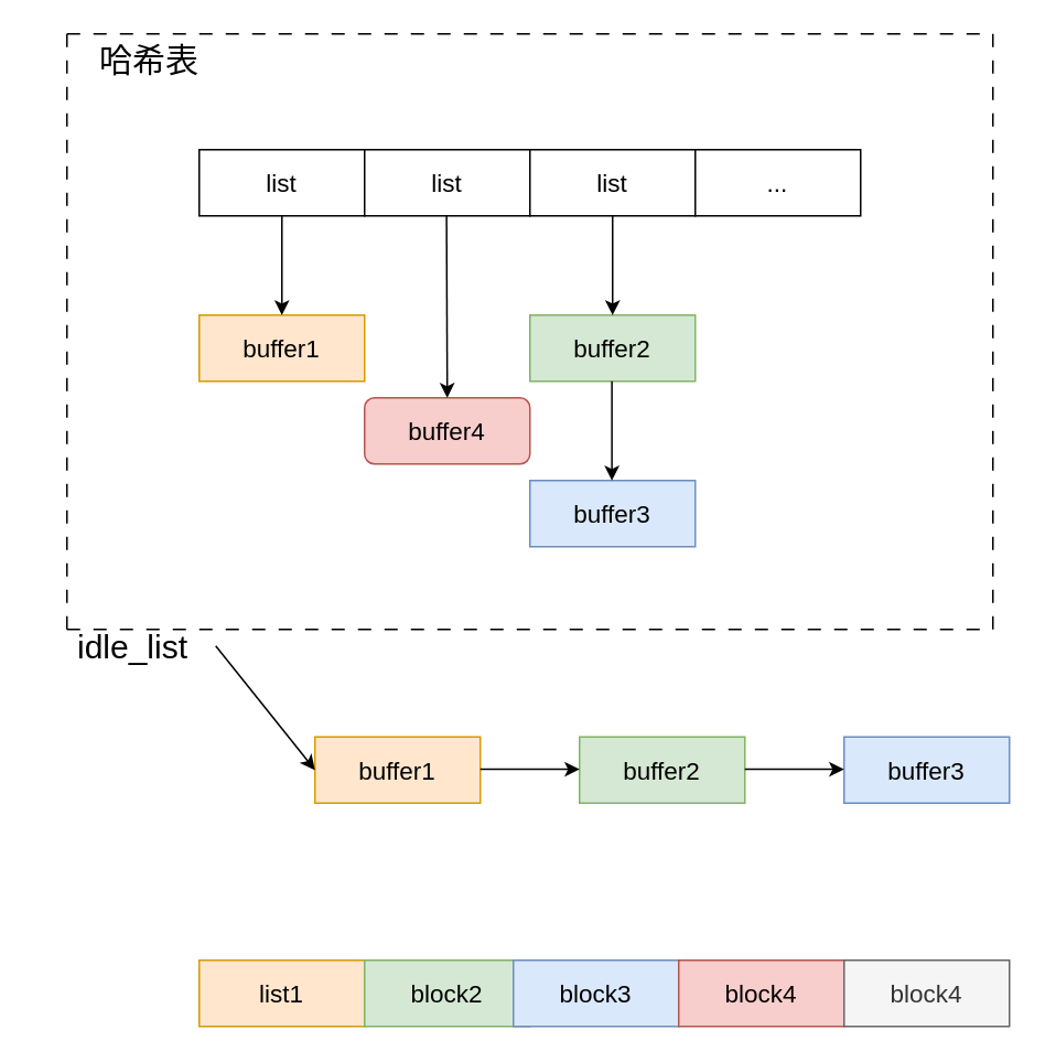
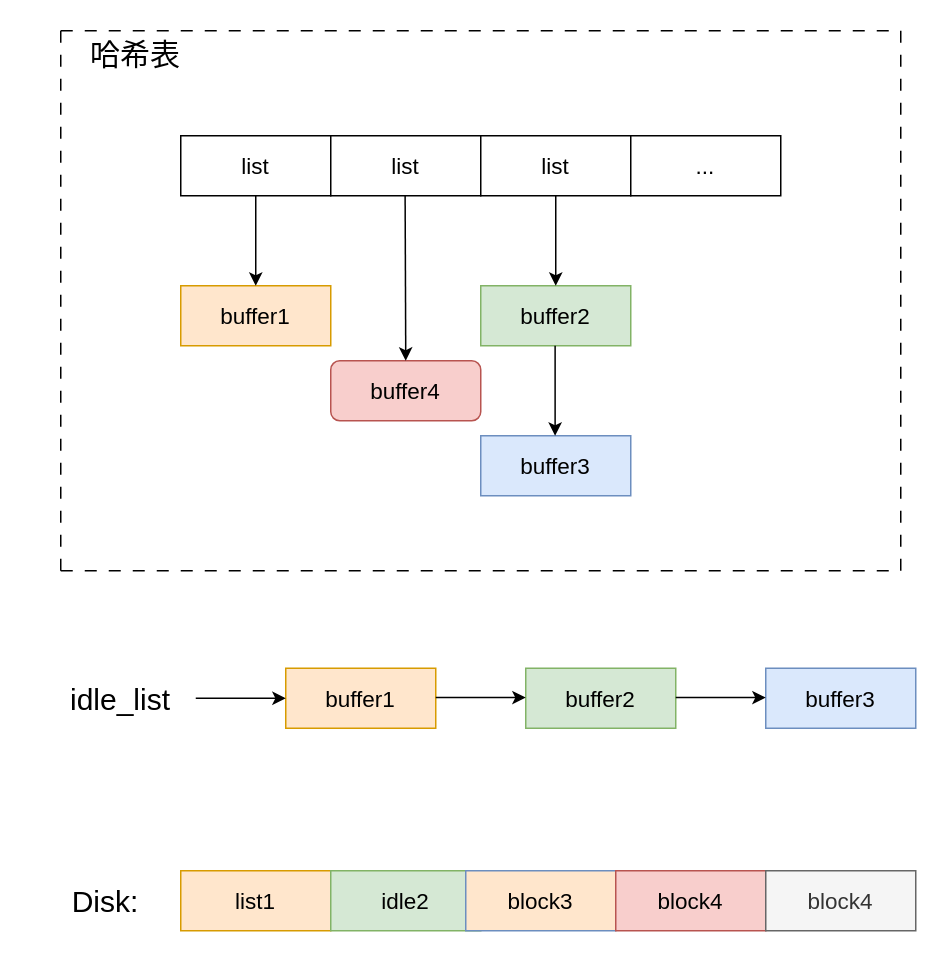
- <mxCell id="2" value="idle_list" style="text;html=1;align=center;verticalAlign=middle;whiteSpace=wrap;rounded=0;fontSize=20;" vertex="1" parent="1"><mxGeometry x="30" y="370" width="100" height="40" as="geometry" /></mxCell>
+ <mxCell id="2" value="idle_list" style="text;html=1;align=center;verticalAlign=middle;whiteSpace=wrap;rounded=0;fontSize=20;" vertex="1" parent="1"><mxGeometry x="30" y="445" width="100" height="40" as="geometry" /></mxCell>
+ <mxCell id="31" value="Disk:" style="text;html=1;align=center;verticalAlign=middle;whiteSpace=wrap;rounded=0;fontSize=20;" vertex="1" parent="1"><mxGeometry x="20" y="580" width="100" height="40" as="geometry" /></mxCell>
- <mxCell id="27" value="block2" style="rounded=0;whiteSpace=wrap;html=1;fontSize=15;fillColor=#d5e8d4;strokeColor=#82b366;" vertex="1" parent="1"><mxGeometry x="220" y="580" width="100" height="40" as="geometry" /></mxCell>
+ <mxCell id="27" value="idle2" style="rounded=0;whiteSpace=wrap;html=1;fontSize=15;fillColor=#d5e8d4;strokeColor=#82b366;" vertex="1" parent="1"><mxGeometry x="220" y="580" width="100" height="40" as="geometry" /></mxCell>
- <mxCell id="28" value="block3" style="rounded=0;whiteSpace=wrap;html=1;fontSize=15;fillColor=#dae8fc;strokeColor=#6c8ebf;" vertex="1" parent="1"><mxGeometry x="310" y="580" width="100" height="40" as="geometry" /></mxCell>
+ <mxCell id="28" value="block3" style="rounded=0;whiteSpace=wrap;html=1;fontSize=15;fillColor=#ffe6cc;strokeColor=#6c8ebf;" vertex="1" parent="1"><mxGeometry x="310" y="580" width="100" height="40" as="geometry" /></mxCell>
